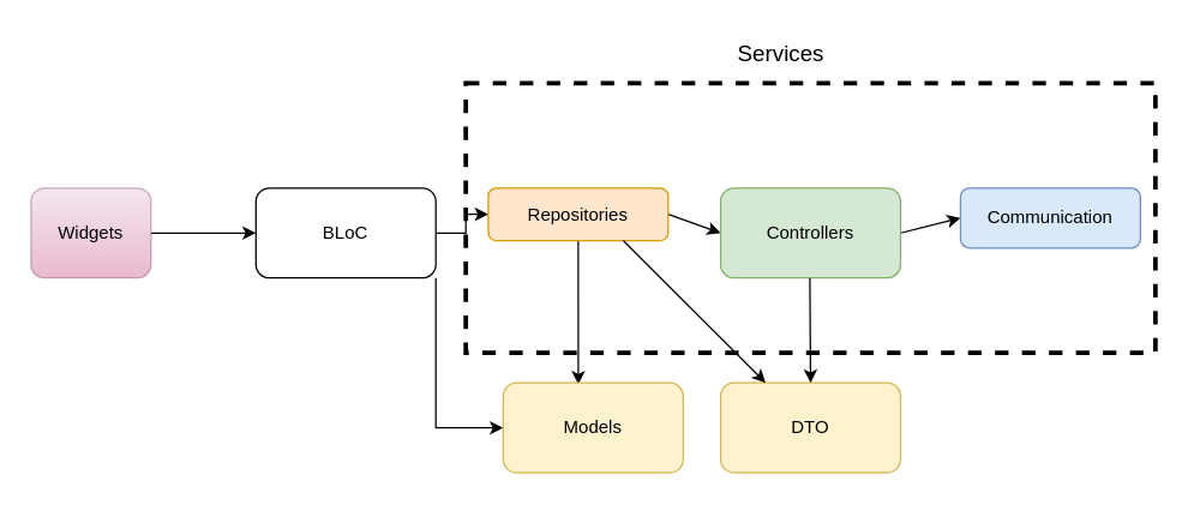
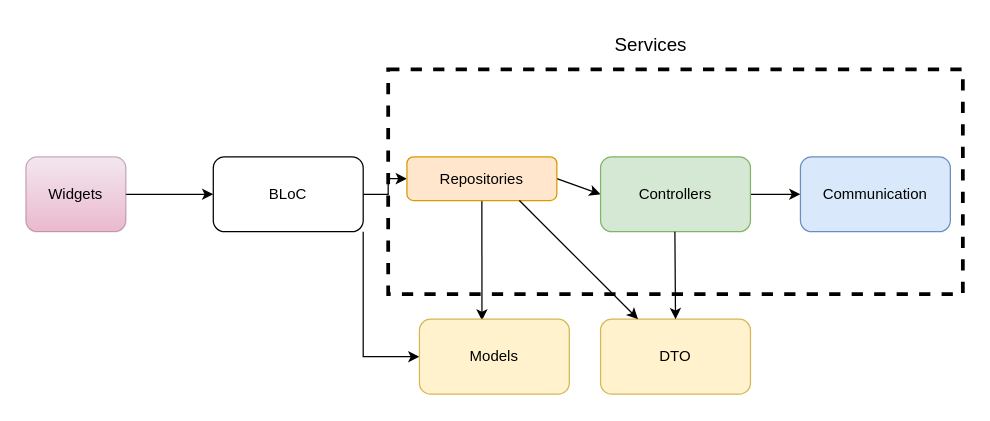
- <mxCell id="11" value="Communication" style="rounded=1;whiteSpace=wrap;html=1;fillColor=#dae8fc;strokeColor=#6c8ebf;" parent="1" vertex="1"><mxGeometry x="640" y="125" width="120" height="40" as="geometry" /></mxCell>
+ <mxCell id="11" value="Communication" style="rounded=1;whiteSpace=wrap;html=1;fillColor=#dae8fc;strokeColor=#6c8ebf;" parent="1" vertex="1"><mxGeometry x="640" y="125" width="120" height="60" as="geometry" /></mxCell>
